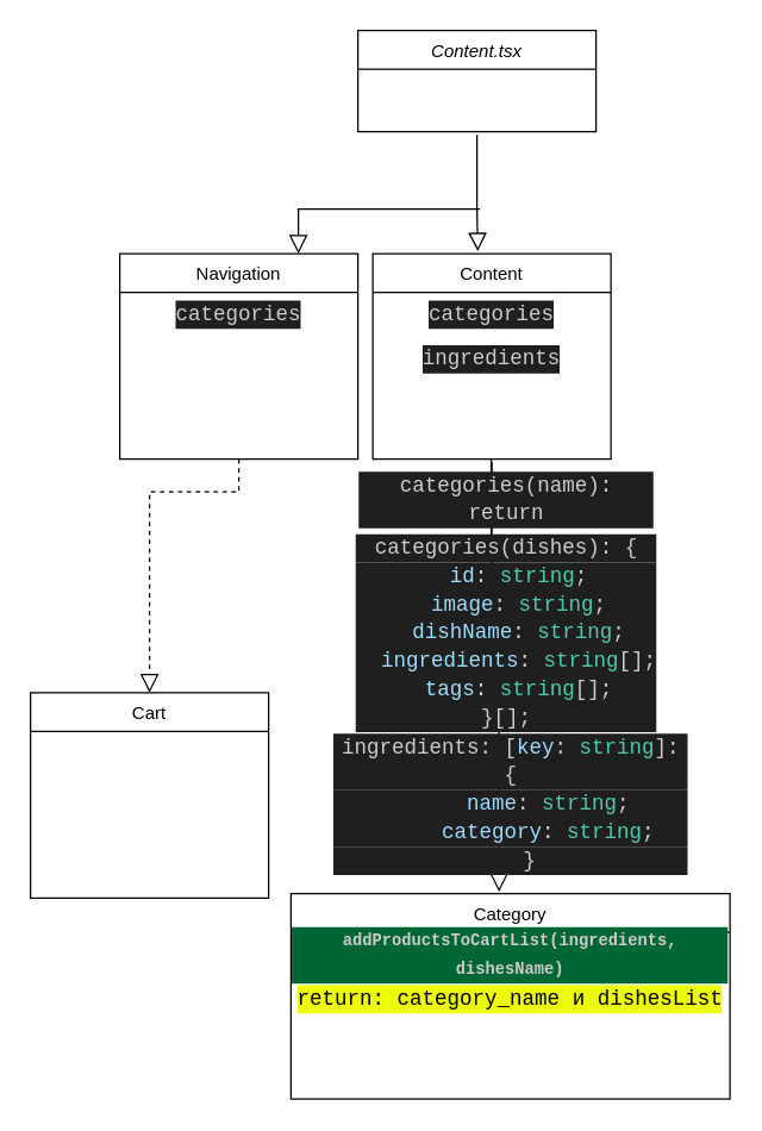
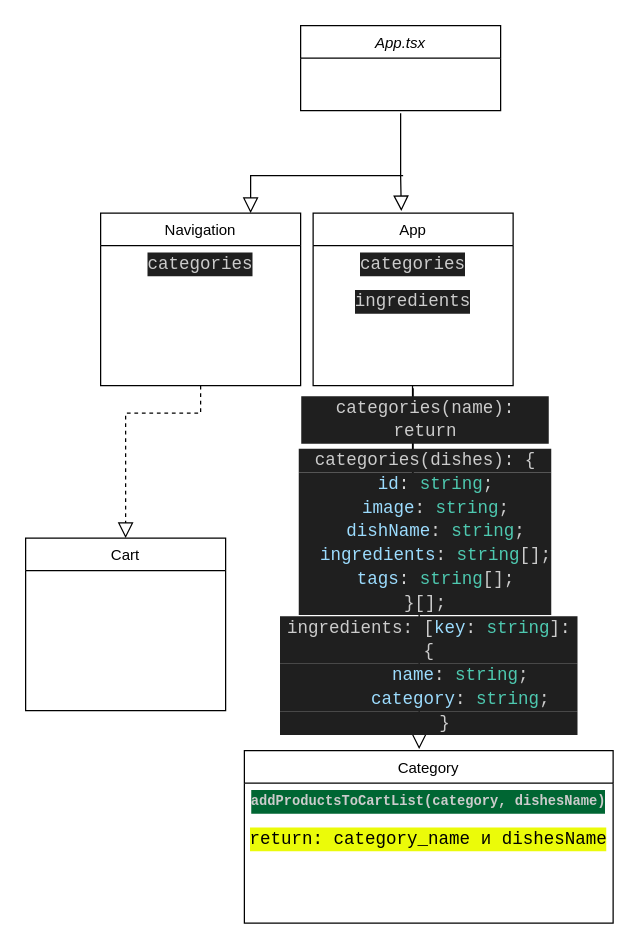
- <mxCell id="2" value="Content.tsx" style="swimlane;fontStyle=2;align=center;verticalAlign=top;childLayout=stackLayout;horizontal=1;startSize=26;horizontalStack=0;resizeParent=1;resizeLast=0;collapsible=1;marginBottom=0;rounded=0;shadow=0;strokeWidth=1;" parent="1" vertex="1"><mxGeometry x="240" y="20" width="160" height="68" as="geometry"><mxRectangle x="230" y="140" width="160" height="26" as="alternateBounds" /></mxGeometry></mxCell>
+ <mxCell id="2" value="App.tsx" style="swimlane;fontStyle=2;align=center;verticalAlign=top;childLayout=stackLayout;horizontal=1;startSize=26;horizontalStack=0;resizeParent=1;resizeLast=0;collapsible=1;marginBottom=0;rounded=0;shadow=0;strokeWidth=1;" parent="1" vertex="1"><mxGeometry x="240" y="20" width="160" height="68" as="geometry"><mxRectangle x="230" y="140" width="160" height="26" as="alternateBounds" /></mxGeometry></mxCell>
- <mxCell id="4" value="Content" style="swimlane;fontStyle=0;align=center;verticalAlign=top;childLayout=stackLayout;horizontal=1;startSize=26;horizontalStack=0;resizeParent=1;resizeLast=0;collapsible=1;marginBottom=0;rounded=0;shadow=0;strokeWidth=1;" parent="1" vertex="1"><mxGeometry x="250" y="170" width="160" height="138" as="geometry"><mxRectangle x="550" y="140" width="160" height="26" as="alternateBounds" /></mxGeometry></mxCell>
+ <mxCell id="4" value="App" style="swimlane;fontStyle=0;align=center;verticalAlign=top;childLayout=stackLayout;horizontal=1;startSize=26;horizontalStack=0;resizeParent=1;resizeLast=0;collapsible=1;marginBottom=0;rounded=0;shadow=0;strokeWidth=1;" parent="1" vertex="1"><mxGeometry x="250" y="170" width="160" height="138" as="geometry"><mxRectangle x="550" y="140" width="160" height="26" as="alternateBounds" /></mxGeometry></mxCell>
- <mxCell id="11" value="Cart" style="swimlane;fontStyle=0;align=center;verticalAlign=top;childLayout=stackLayout;horizontal=1;startSize=26;horizontalStack=0;resizeParent=1;resizeLast=0;collapsible=1;marginBottom=0;rounded=0;shadow=0;strokeWidth=1;" vertex="1" parent="1"><mxGeometry x="20" y="465" width="160" height="138" as="geometry"><mxRectangle x="550" y="140" width="160" height="26" as="alternateBounds" /></mxGeometry></mxCell>
+ <mxCell id="11" value="Cart" style="swimlane;fontStyle=0;align=center;verticalAlign=top;childLayout=stackLayout;horizontal=1;startSize=26;horizontalStack=0;resizeParent=1;resizeLast=0;collapsible=1;marginBottom=0;rounded=0;shadow=0;strokeWidth=1;" vertex="1" parent="1"><mxGeometry x="20" y="430" width="160" height="138" as="geometry"><mxRectangle x="550" y="140" width="160" height="26" as="alternateBounds" /></mxGeometry></mxCell>
- <mxCell id="13" value="&lt;div style=&quot;color: rgb(204, 204, 204); font-family: Consolas, &amp;quot;Courier New&amp;quot;, monospace; font-size: 11px; line-height: 19px;&quot;&gt;&lt;div style=&quot;line-height: 19px; font-size: 11px;&quot;&gt;addProductsToCartList(ingredients, dishesName)&lt;/div&gt;&lt;/div&gt;" style="text;html=1;strokeColor=none;fillColor=none;align=center;verticalAlign=middle;whiteSpace=wrap;rounded=0;fontSize=11;labelBackgroundColor=#006633;fontStyle=1" vertex="1" parent="12"><mxGeometry y="26" width="295" height="30" as="geometry" /></mxCell>
+ <mxCell id="13" value="&lt;div style=&quot;color: rgb(204, 204, 204); font-family: Consolas, &amp;quot;Courier New&amp;quot;, monospace; font-size: 11px; line-height: 19px;&quot;&gt;&lt;div style=&quot;line-height: 19px; font-size: 11px;&quot;&gt;addProductsToCartList(category, dishesName)&lt;/div&gt;&lt;/div&gt;" style="text;html=1;strokeColor=none;fillColor=none;align=center;verticalAlign=middle;whiteSpace=wrap;rounded=0;fontSize=11;labelBackgroundColor=#006633;fontStyle=1" vertex="1" parent="12"><mxGeometry y="26" width="295" height="30" as="geometry" /></mxCell>
- <mxCell id="14" value="&lt;div style=&quot;font-family: Consolas, &amp;quot;Courier New&amp;quot;, monospace; font-size: 14px; line-height: 19px;&quot;&gt;return: category_name и&amp;nbsp;dishesList&lt;/div&gt;" style="text;html=1;strokeColor=none;fillColor=none;align=center;verticalAlign=middle;whiteSpace=wrap;rounded=0;labelBackgroundColor=#ebfb09;fontColor=#000000;" vertex="1" parent="12"><mxGeometry y="56" width="295" height="30" as="geometry" /></mxCell>
+ <mxCell id="14" value="&lt;div style=&quot;font-family: Consolas, &amp;quot;Courier New&amp;quot;, monospace; font-size: 14px; line-height: 19px;&quot;&gt;return: category_name и&amp;nbsp;dishesName&lt;/div&gt;" style="text;html=1;strokeColor=none;fillColor=none;align=center;verticalAlign=middle;whiteSpace=wrap;rounded=0;labelBackgroundColor=#ebfb09;fontColor=#000000;" vertex="1" parent="12"><mxGeometry y="56" width="295" height="30" as="geometry" /></mxCell>
